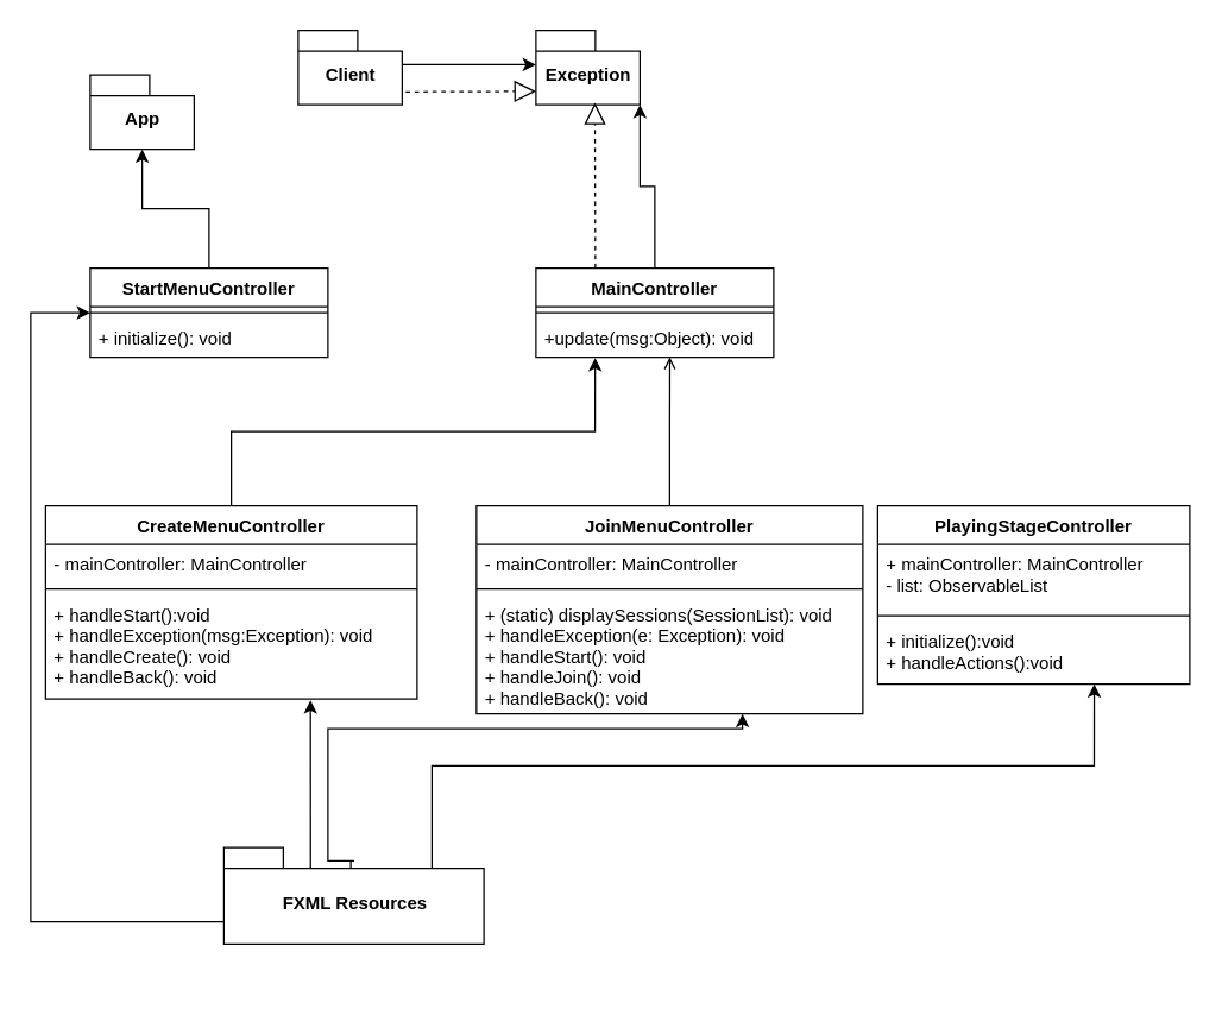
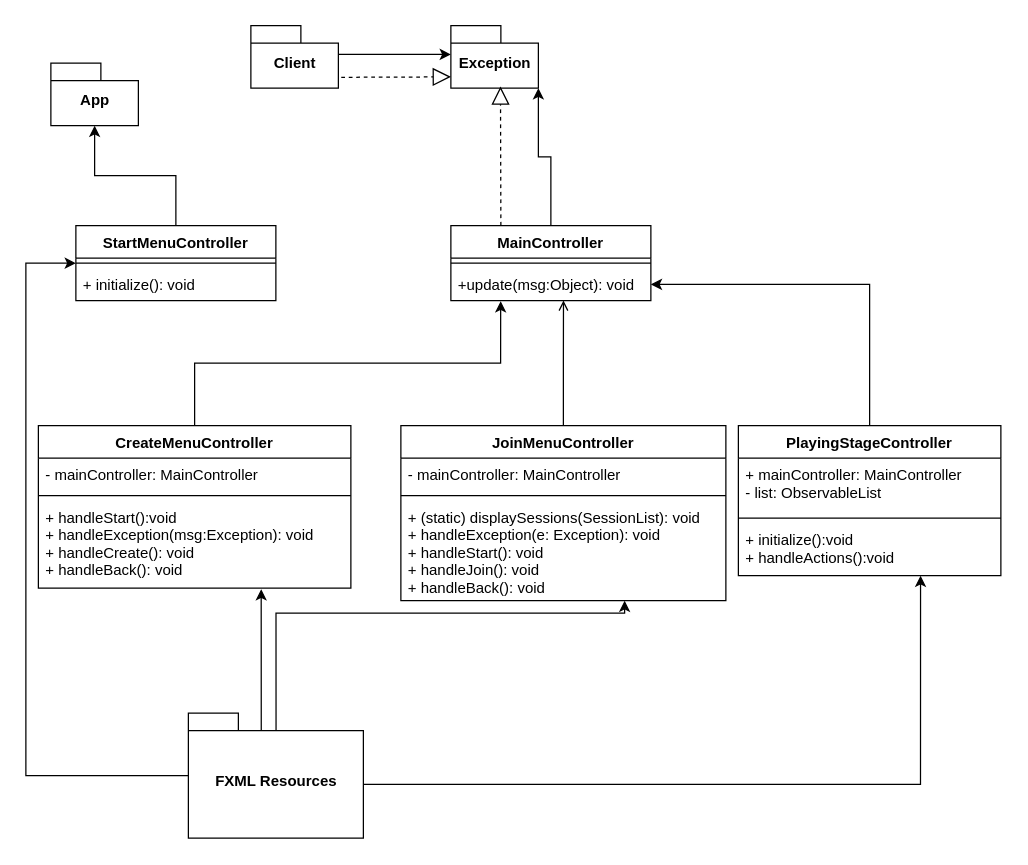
- <mxCell id="30" value="App" style="shape=folder;fontStyle=1;spacingTop=10;tabWidth=40;tabHeight=14;tabPosition=left;html=1;" vertex="1" parent="1"><mxGeometry x="60" y="50" width="70" height="50" as="geometry" /></mxCell>
+ <mxCell id="30" value="App" style="shape=folder;fontStyle=1;spacingTop=10;tabWidth=40;tabHeight=14;tabPosition=left;html=1;" vertex="1" parent="1"><mxGeometry x="40" y="50" width="70" height="50" as="geometry" /></mxCell>
+ <mxCell id="6" style="edgeStyle=orthogonalEdgeStyle;rounded=0;orthogonalLoop=1;jettySize=auto;html=1;entryX=1;entryY=0.5;entryDx=0;entryDy=0;" edge="1" parent="1" source="7" target="5"><mxGeometry relative="1" as="geometry" /></mxCell>
- <mxCell id="35" value="FXML Resources" style="shape=folder;fontStyle=1;spacingTop=10;tabWidth=40;tabHeight=14;tabPosition=left;html=1;" vertex="1" parent="1"><mxGeometry x="150" y="570" width="175" height="65" as="geometry" /></mxCell>
+ <mxCell id="35" value="FXML Resources" style="shape=folder;fontStyle=1;spacingTop=10;tabWidth=40;tabHeight=14;tabPosition=left;html=1;" vertex="1" parent="1"><mxGeometry x="150" y="570" width="140" height="100" as="geometry" /></mxCell>
